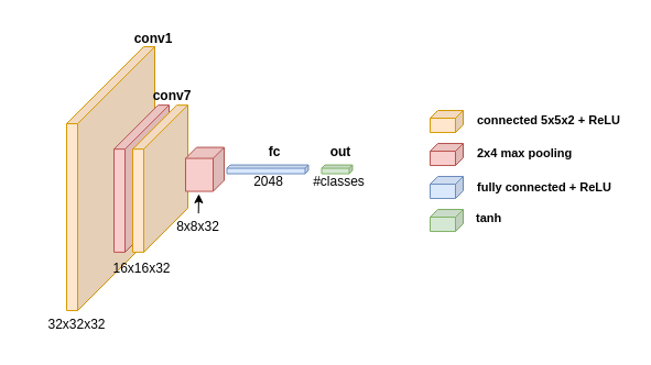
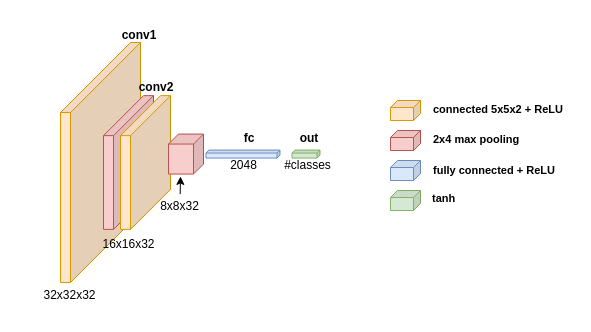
- <mxCell id="23" value="&lt;b&gt;conv7&lt;/b&gt;" style="text;html=1;strokeColor=none;fillColor=none;align=center;verticalAlign=middle;whiteSpace=wrap;rounded=0;" parent="1" vertex="1"><mxGeometry x="136" y="72" width="40" height="30" as="geometry" /></mxCell>
+ <mxCell id="23" value="&lt;b&gt;conv2&lt;/b&gt;" style="text;html=1;strokeColor=none;fillColor=none;align=center;verticalAlign=middle;whiteSpace=wrap;rounded=0;" parent="1" vertex="1"><mxGeometry x="136" y="72" width="40" height="30" as="geometry" /></mxCell>
